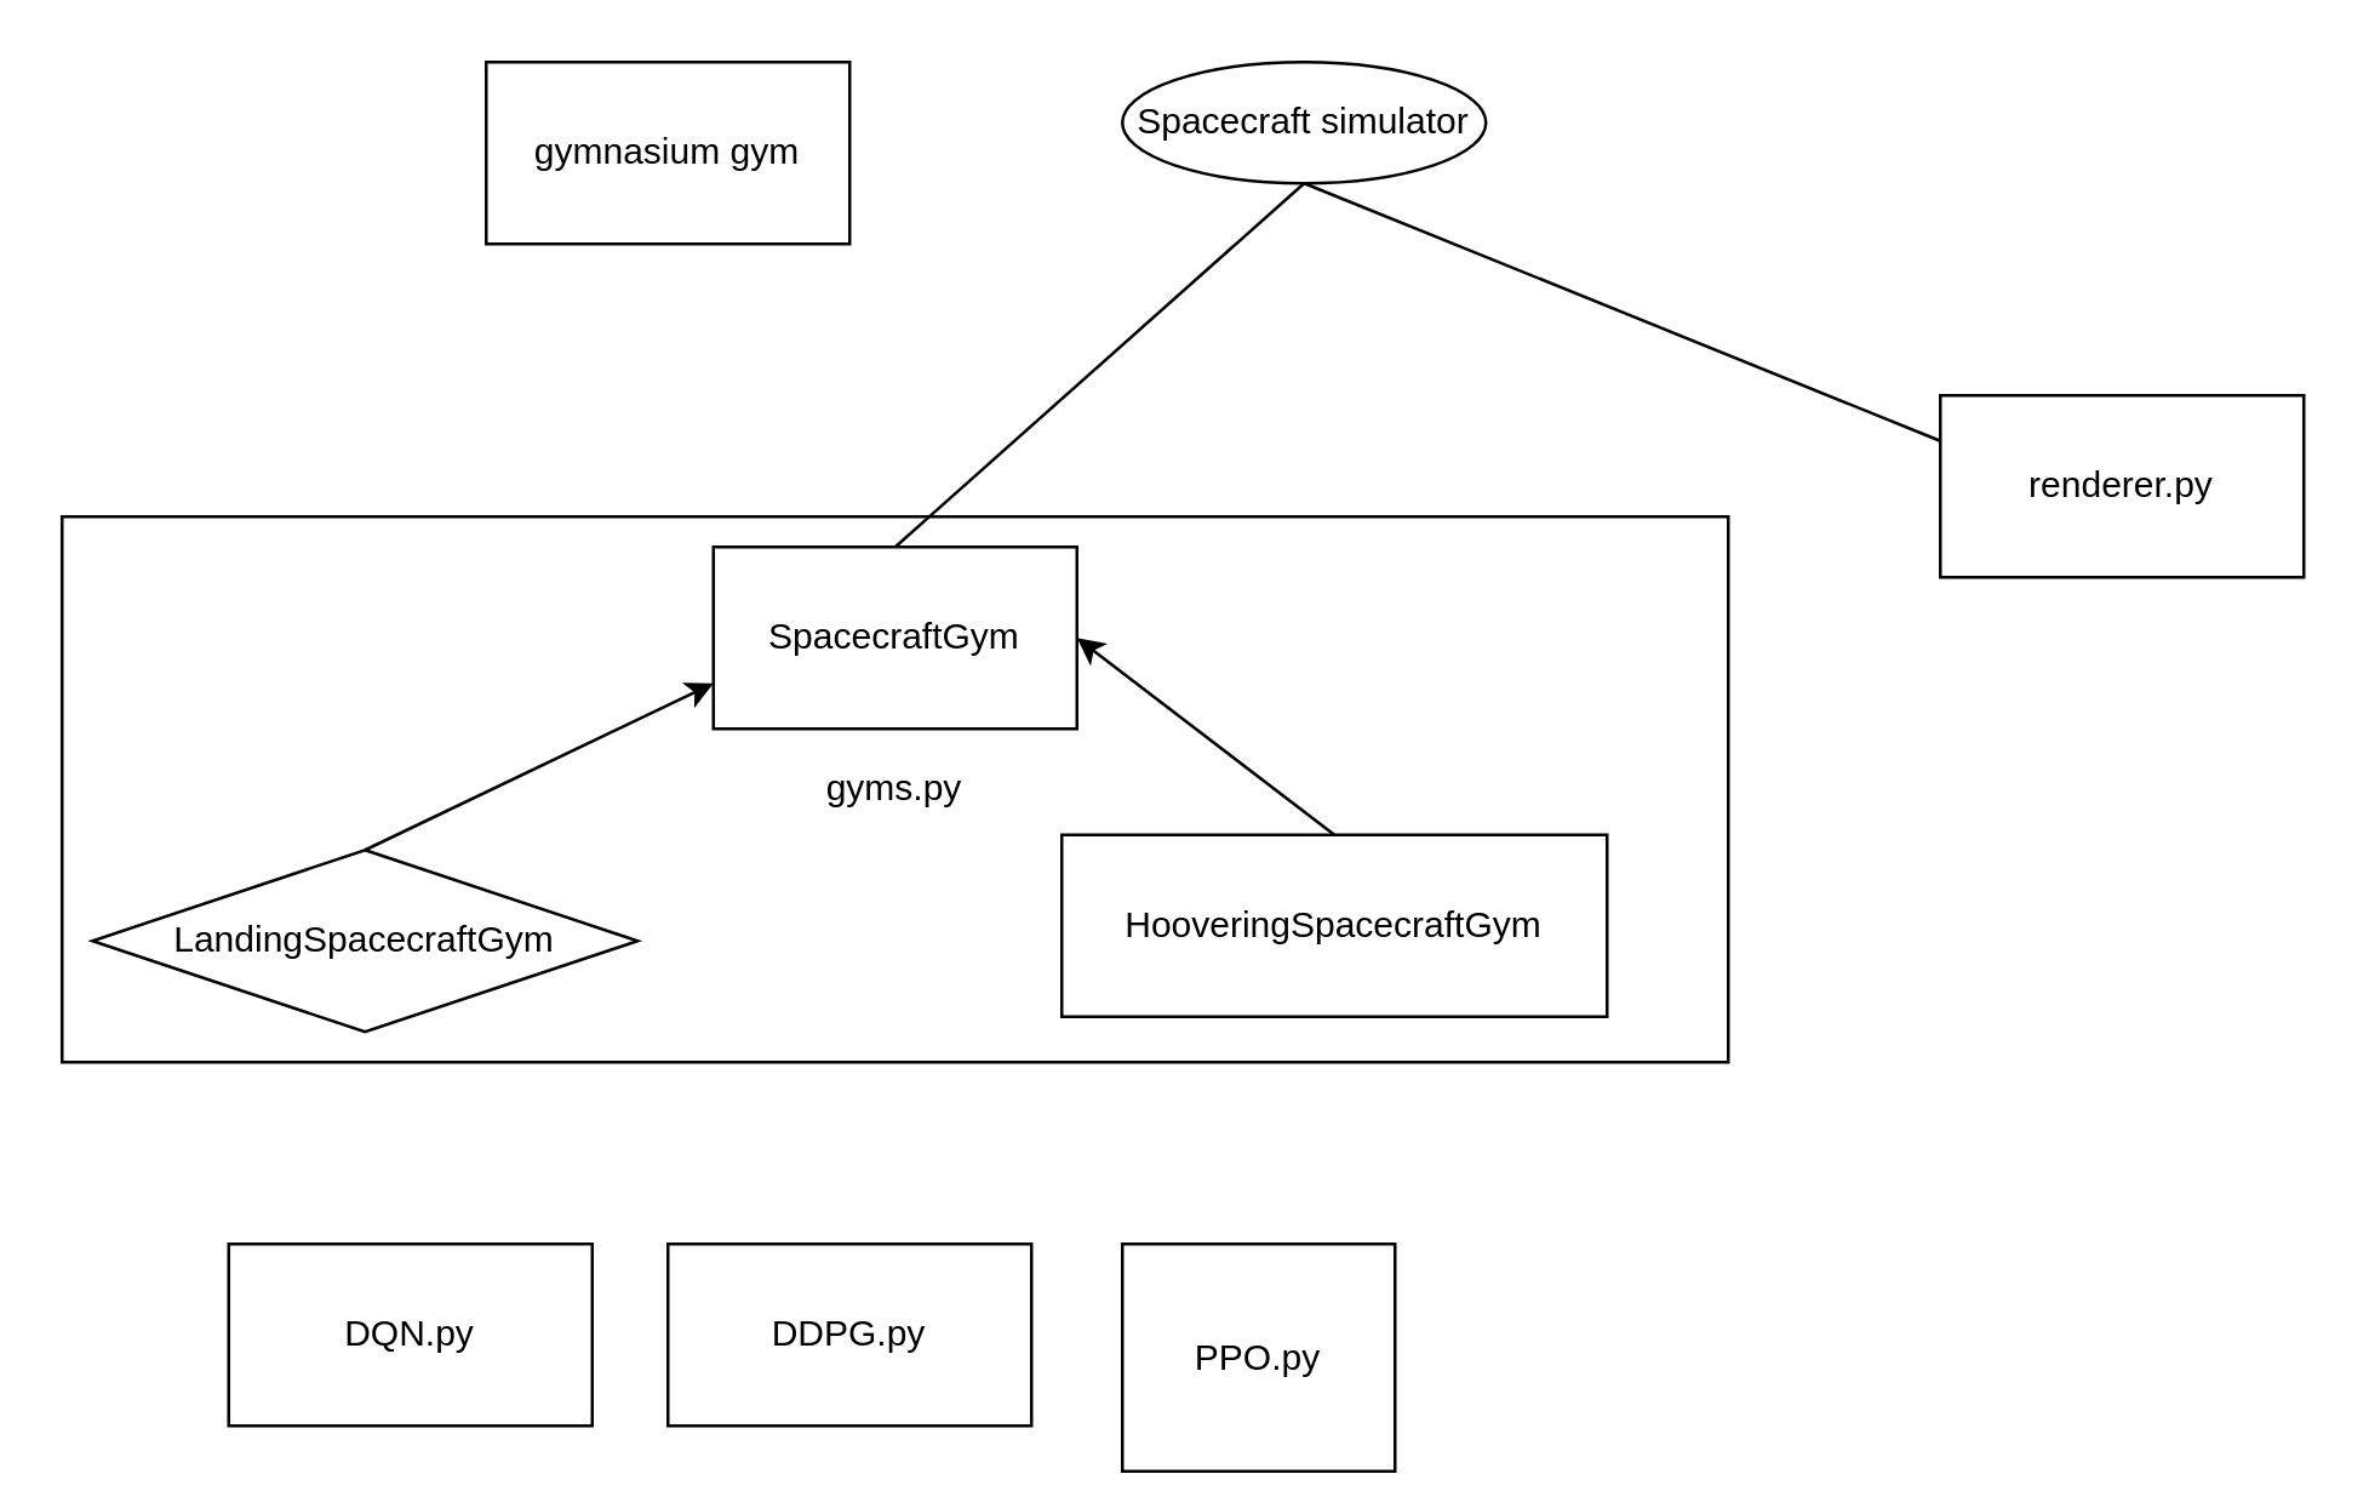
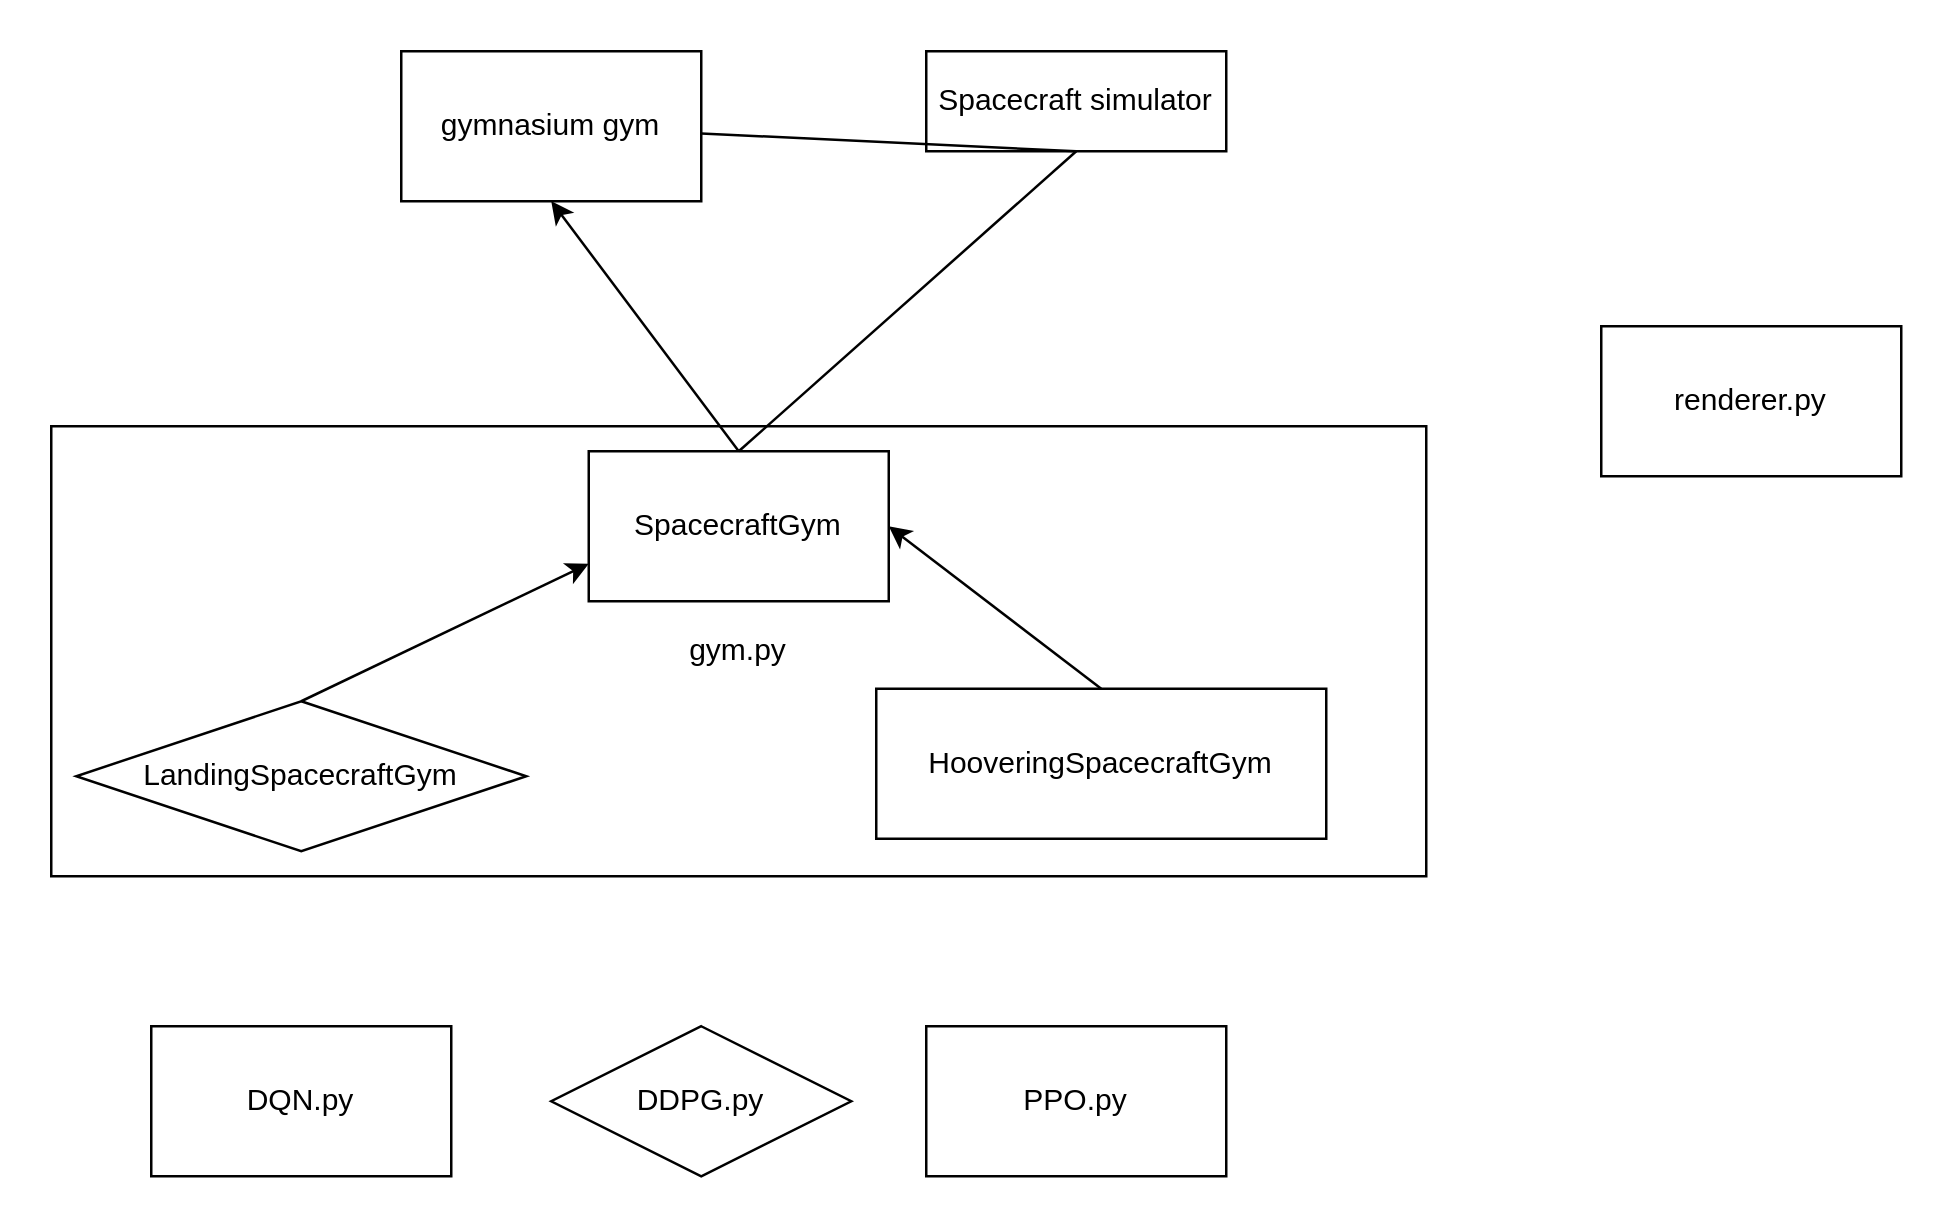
- <mxCell id="3" value="Spacecraft simulator" style="ellipse;whiteSpace=wrap;html=1;" vertex="1" parent="1"><mxGeometry x="370" y="20" width="120" height="40" as="geometry" /></mxCell>
+ <mxCell id="3" value="Spacecraft simulator" style="rounded=0;whiteSpace=wrap;html=1;" vertex="1" parent="1"><mxGeometry x="370" y="20" width="120" height="40" as="geometry" /></mxCell>
- <mxCell id="16" value="" style="endArrow=none;html=1;rounded=0;exitX=0.5;exitY=1;exitDx=0;exitDy=0;entryX=0;entryY=0.25;entryDx=0;entryDy=0;" edge="1" parent="1" source="3" target="15"><mxGeometry width="50" height="50" relative="1" as="geometry"><mxPoint x="400" y="270" as="sourcePoint" /><mxPoint x="450" y="220" as="targetPoint" /></mxGeometry></mxCell>
+ <mxCell id="16" value="" style="endArrow=none;html=1;rounded=0;exitX=0.5;exitY=1;exitDx=0;exitDy=0;" edge="1" parent="1" source="3" target="13"><mxGeometry width="50" height="50" relative="1" as="geometry"><mxPoint x="400" y="270" as="sourcePoint" /><mxPoint x="450" y="220" as="targetPoint" /></mxGeometry></mxCell>
+ <mxCell id="14" value="" style="endArrow=classic;html=1;rounded=0;exitX=0.5;exitY=0;exitDx=0;exitDy=0;entryX=0.5;entryY=1;entryDx=0;entryDy=0;" edge="1" parent="1" source="9" target="13"><mxGeometry width="50" height="50" relative="1" as="geometry"><mxPoint x="300" y="390" as="sourcePoint" /><mxPoint x="350" y="340" as="targetPoint" /></mxGeometry></mxCell>
- <mxCell id="2" value="gyms.py" style="rounded=0;whiteSpace=wrap;html=1;" vertex="1" parent="1"><mxGeometry x="20" y="170" width="550" height="180" as="geometry" /></mxCell>
+ <mxCell id="2" value="gym.py" style="rounded=0;whiteSpace=wrap;html=1;" vertex="1" parent="1"><mxGeometry x="20" y="170" width="550" height="180" as="geometry" /></mxCell>
- <mxCell id="8" value="DQN.py" style="rounded=0;whiteSpace=wrap;html=1;" vertex="1" parent="1"><mxGeometry x="75" y="410" width="120" height="60" as="geometry" /></mxCell>
+ <mxCell id="8" value="DQN.py" style="rounded=0;whiteSpace=wrap;html=1;" vertex="1" parent="1"><mxGeometry x="60" y="410" width="120" height="60" as="geometry" /></mxCell>
- <mxCell id="7" value="DDPG.py" style="rounded=0;whiteSpace=wrap;html=1;" vertex="1" parent="1"><mxGeometry x="220" y="410" width="120" height="60" as="geometry" /></mxCell>
+ <mxCell id="7" value="DDPG.py" style="rhombus;whiteSpace=wrap;html=1;" vertex="1" parent="1"><mxGeometry x="220" y="410" width="120" height="60" as="geometry" /></mxCell>
- <mxCell id="6" value="PPO.py" style="rounded=0;whiteSpace=wrap;html=1;" vertex="1" parent="1"><mxGeometry x="370" y="410" width="90" height="75" as="geometry" /></mxCell>
+ <mxCell id="6" value="PPO.py" style="rounded=0;whiteSpace=wrap;html=1;" vertex="1" parent="1"><mxGeometry x="370" y="410" width="120" height="60" as="geometry" /></mxCell>
